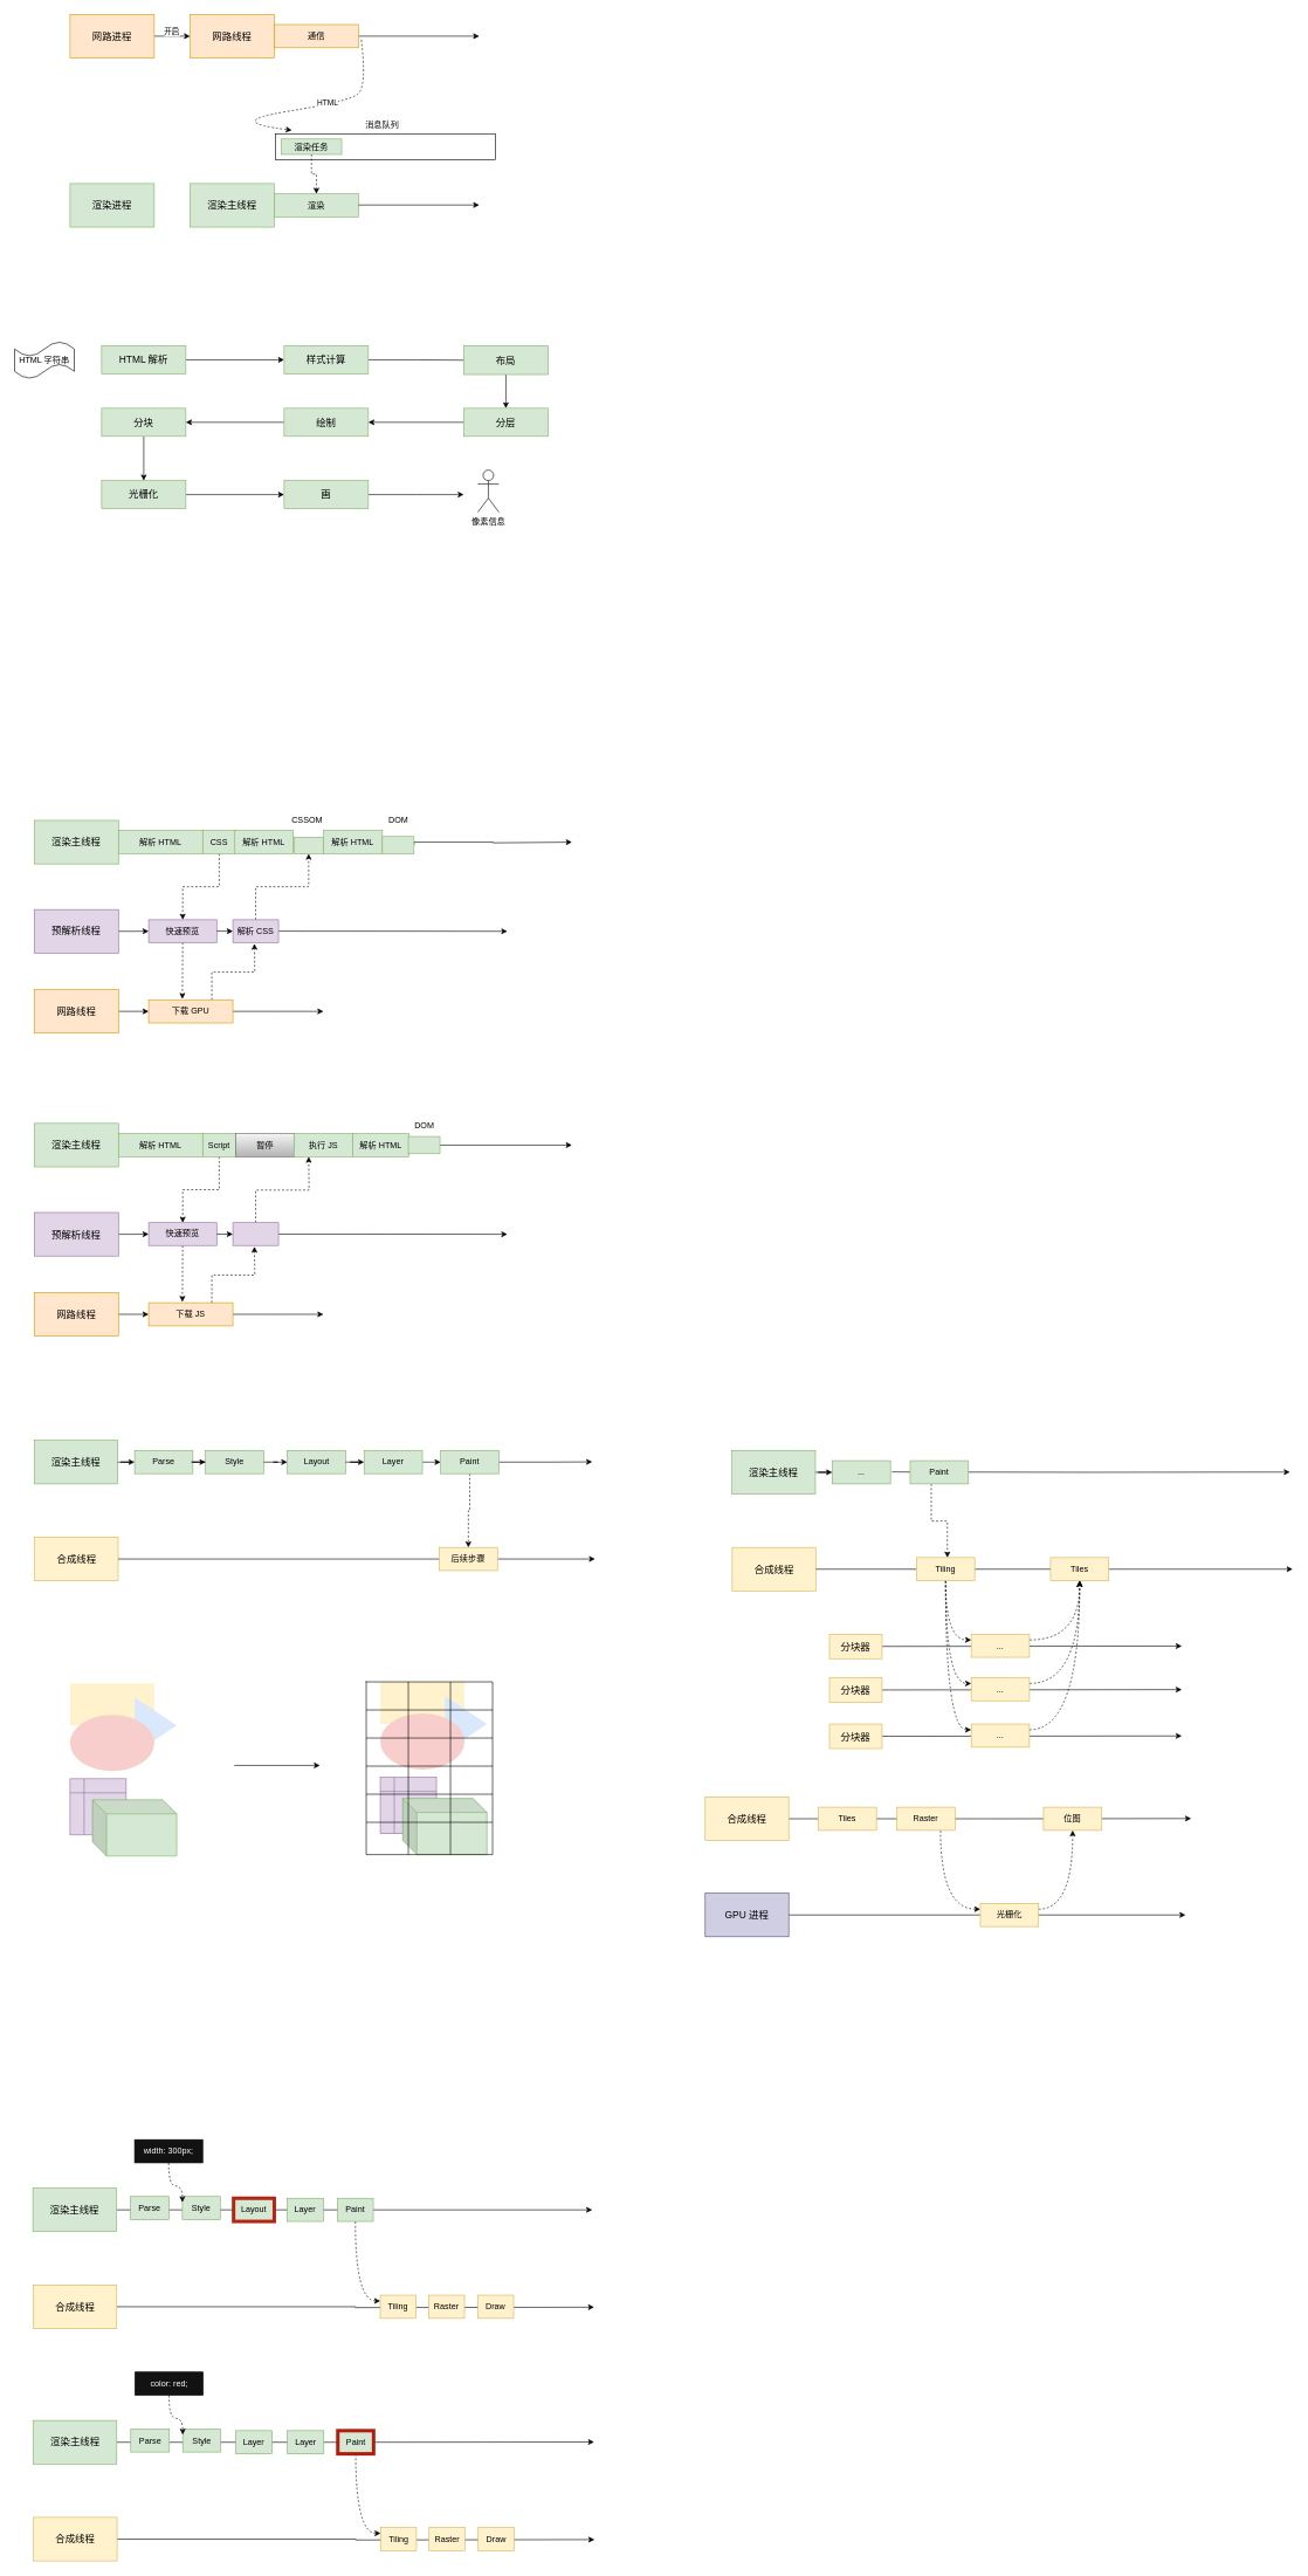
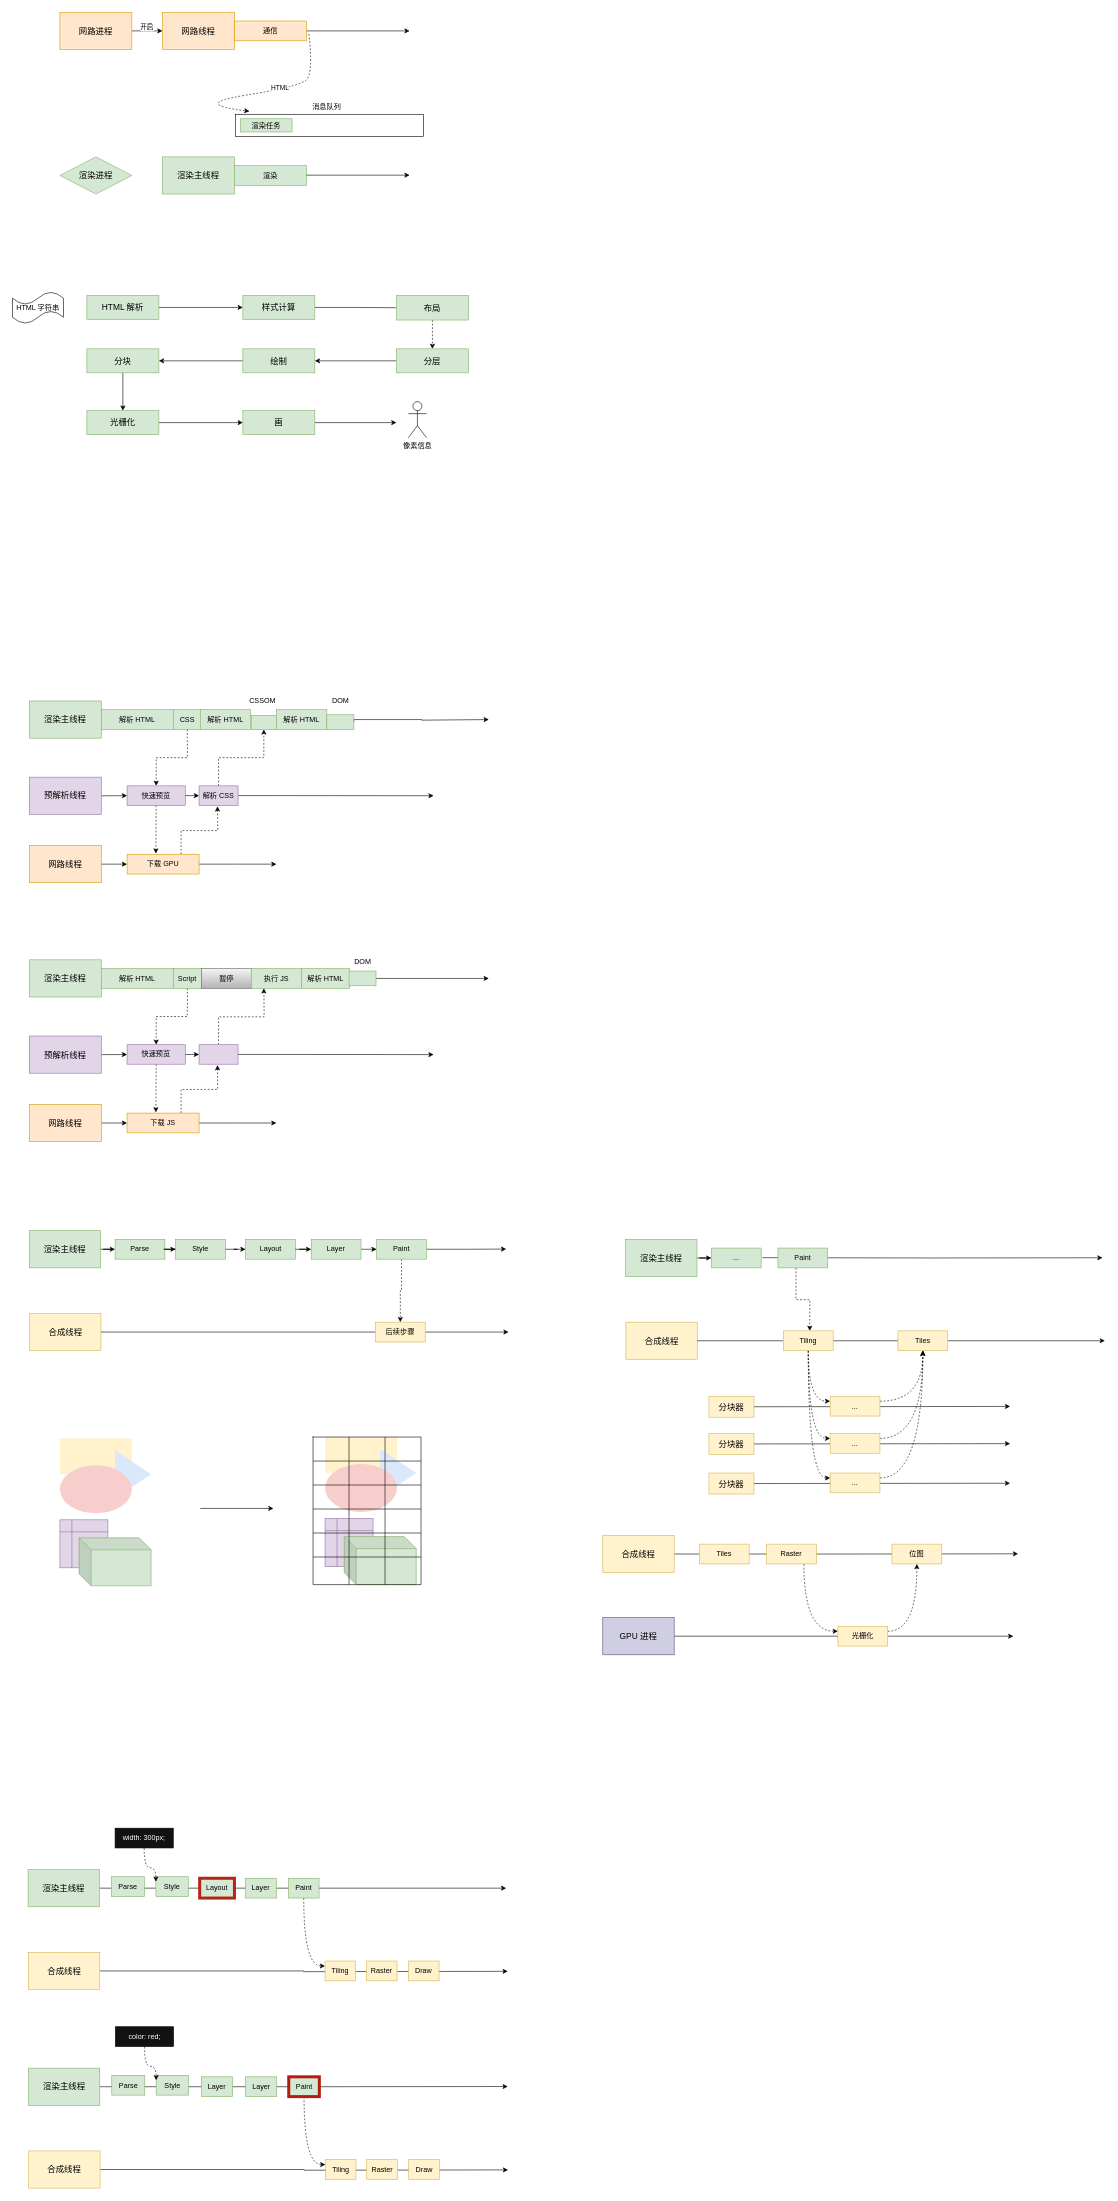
- <mxCell id="14" style="edgeStyle=orthogonalEdgeStyle;rounded=0;orthogonalLoop=1;jettySize=auto;html=1;exitX=0.5;exitY=1;exitDx=0;exitDy=0;entryX=0.5;entryY=0;entryDx=0;entryDy=0;dashed=1;" edge="1" parent="1" source="15" target="16"><mxGeometry relative="1" as="geometry" /></mxCell>
- <mxCell id="8" value="&lt;font style=&quot;font-size: 14px;&quot;&gt;渲染进程&lt;/font&gt;" style="rounded=0;whiteSpace=wrap;html=1;fillColor=#d5e8d4;strokeColor=#82b366;" vertex="1" parent="1"><mxGeometry x="99" y="261" width="120" height="62" as="geometry" /></mxCell>
+ <mxCell id="8" value="&lt;font style=&quot;font-size: 14px;&quot;&gt;渲染进程&lt;/font&gt;" style="rhombus;whiteSpace=wrap;html=1;fillColor=#d5e8d4;strokeColor=#82b366;" vertex="1" parent="1"><mxGeometry x="99" y="261" width="120" height="62" as="geometry" /></mxCell>
- <mxCell id="22" value="" style="edgeStyle=orthogonalEdgeStyle;rounded=0;orthogonalLoop=1;jettySize=auto;html=1;" edge="1" parent="1" source="23" target="29"><mxGeometry relative="1" as="geometry" /></mxCell>
+ <mxCell id="22" value="" style="edgeStyle=orthogonalEdgeStyle;rounded=0;orthogonalLoop=1;jettySize=auto;html=1;dashed=1;" edge="1" parent="1" source="23" target="29"><mxGeometry relative="1" as="geometry" /></mxCell>
